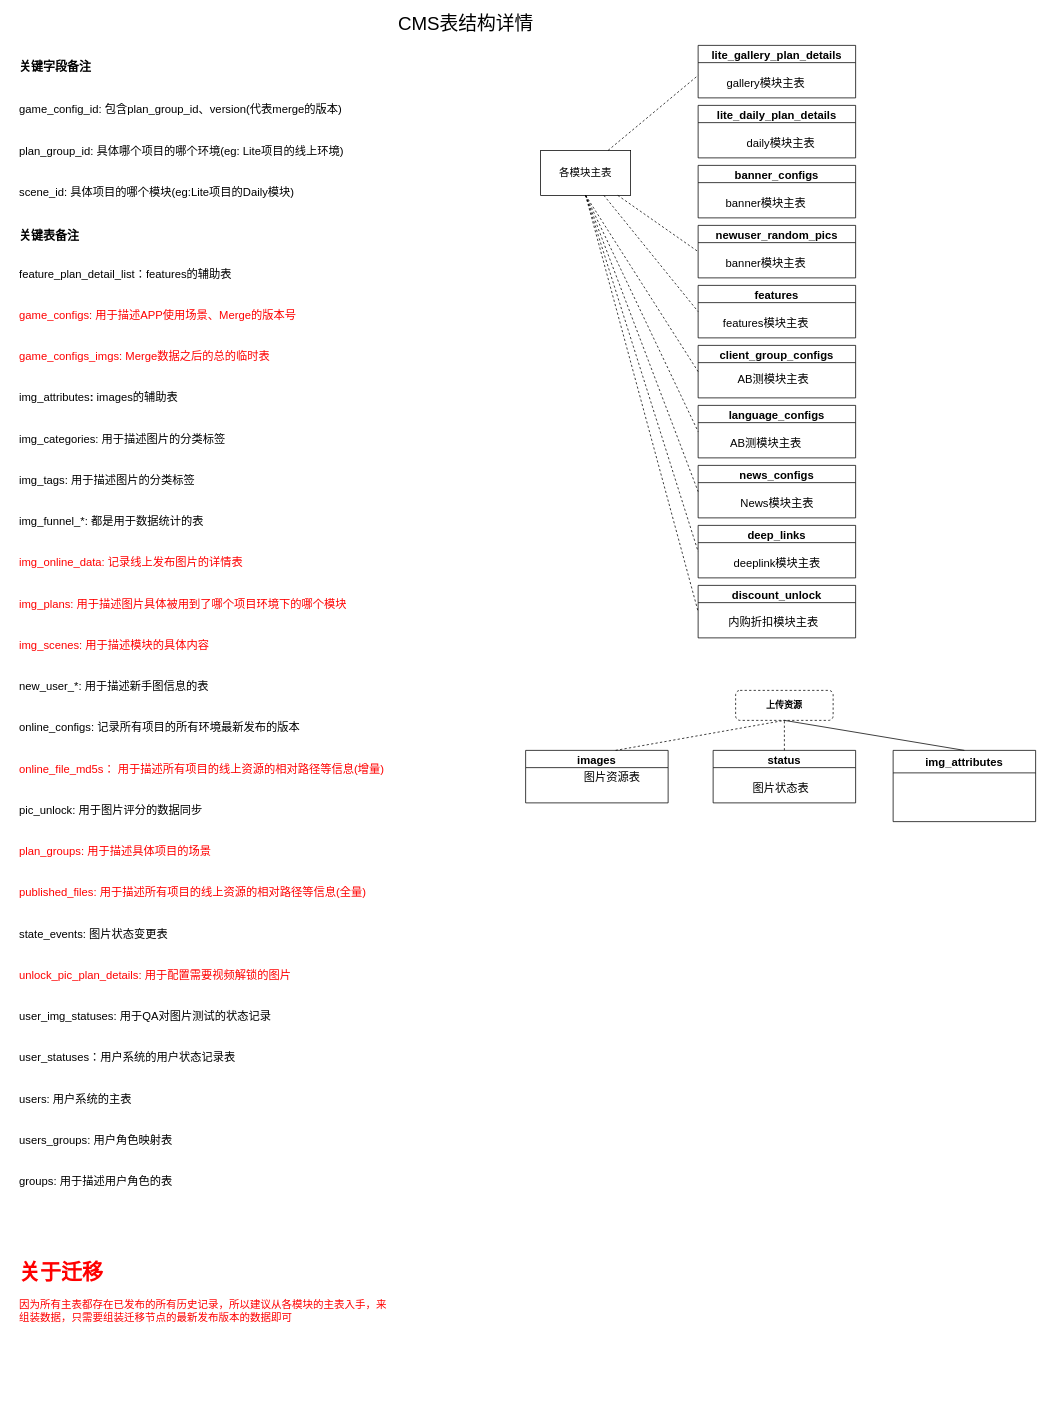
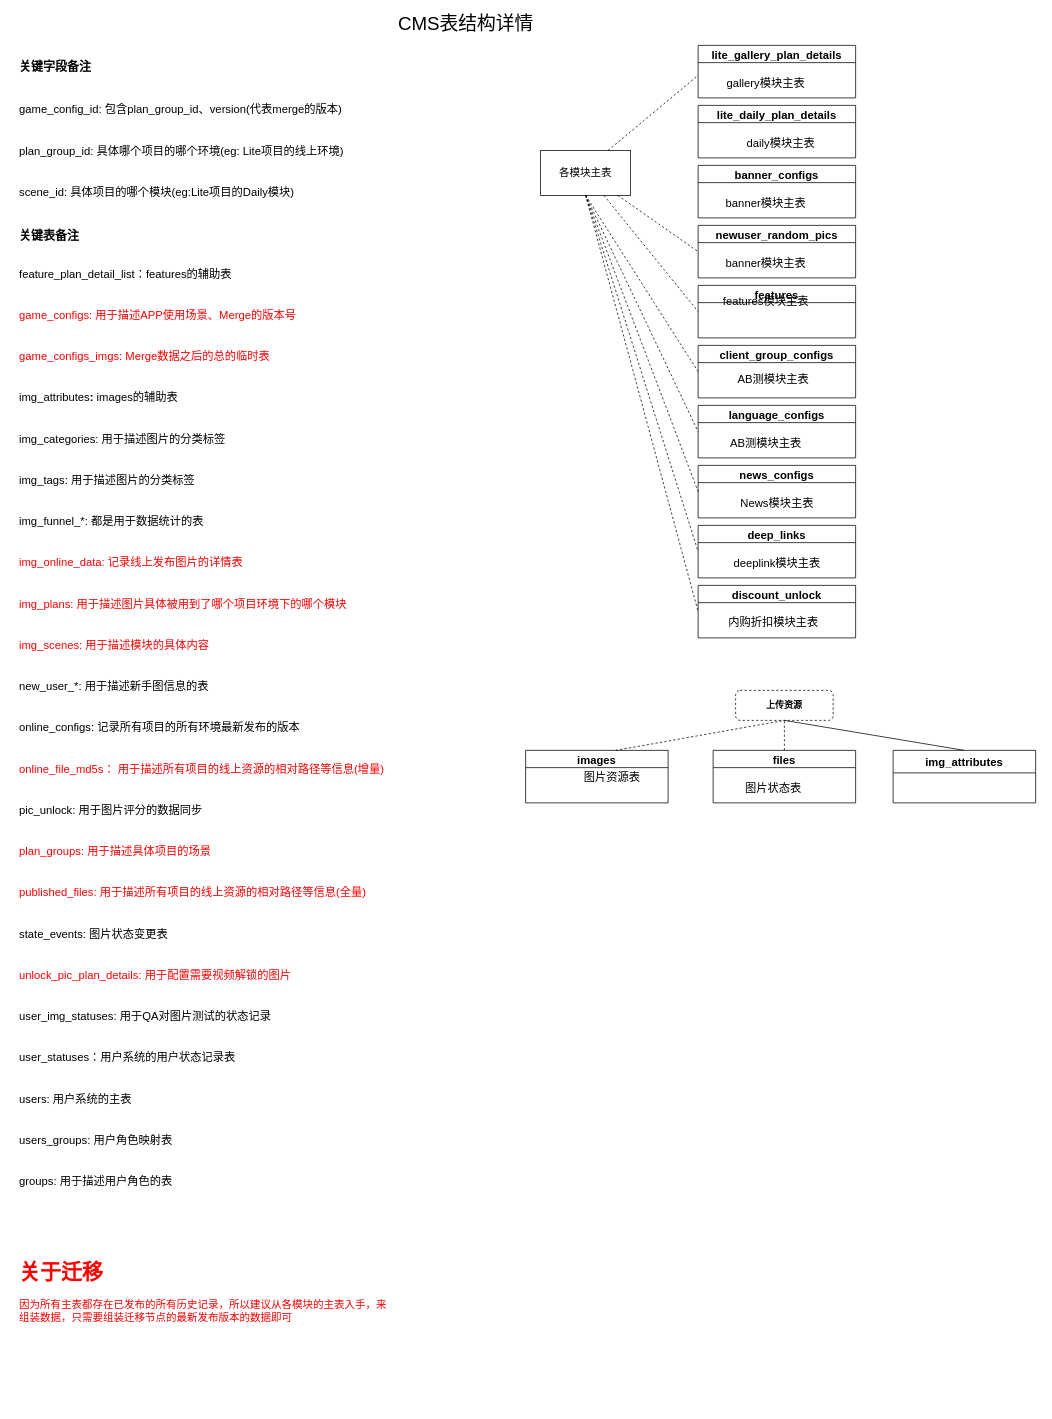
- <mxCell id="24" value="&lt;span style=&quot;text-align: left;&quot;&gt;features&lt;/span&gt;模块主表" style="text;html=1;align=center;verticalAlign=middle;resizable=0;points=[];autosize=1;strokeColor=none;fillColor=none;fontSize=15;" parent="23" vertex="1"><mxGeometry x="25" y="40" width="130" height="20" as="geometry" /></mxCell>
+ <mxCell id="24" value="&lt;span style=&quot;text-align: left;&quot;&gt;features&lt;/span&gt;模块主表" style="text;html=1;align=center;verticalAlign=middle;resizable=0;points=[];autosize=1;strokeColor=none;fillColor=none;fontSize=15;" parent="23" vertex="1"><mxGeometry x="25" y="10" width="130" height="20" as="geometry" /></mxCell>
- <mxCell id="7" value="status" style="swimlane;fontSize=15;" parent="1" vertex="1"><mxGeometry x="950" y="1000" width="190" height="70" as="geometry" /></mxCell>
+ <mxCell id="7" value="files" style="swimlane;fontSize=15;" parent="1" vertex="1"><mxGeometry x="950" y="1000" width="190" height="70" as="geometry" /></mxCell>
- <mxCell id="9" value="img_attributes" style="swimlane;fontSize=15;startSize=30;" parent="1" vertex="1"><mxGeometry x="1190" y="1000" width="190" height="95" as="geometry" /></mxCell>
+ <mxCell id="9" value="img_attributes" style="swimlane;fontSize=15;startSize=30;" parent="1" vertex="1"><mxGeometry x="1190" y="1000" width="190" height="70" as="geometry" /></mxCell>
- <mxCell id="8" value="图片状态表" style="text;html=1;align=center;verticalAlign=middle;resizable=0;points=[];autosize=1;strokeColor=none;fillColor=none;fontSize=15;" parent="7" vertex="1"><mxGeometry x="45" y="40" width="90" height="20" as="geometry" /></mxCell>
+ <mxCell id="8" value="图片状态表" style="text;html=1;align=center;verticalAlign=middle;resizable=0;points=[];autosize=1;strokeColor=none;fillColor=none;fontSize=15;" parent="7" vertex="1"><mxGeometry x="35" y="40" width="90" height="20" as="geometry" /></mxCell>
